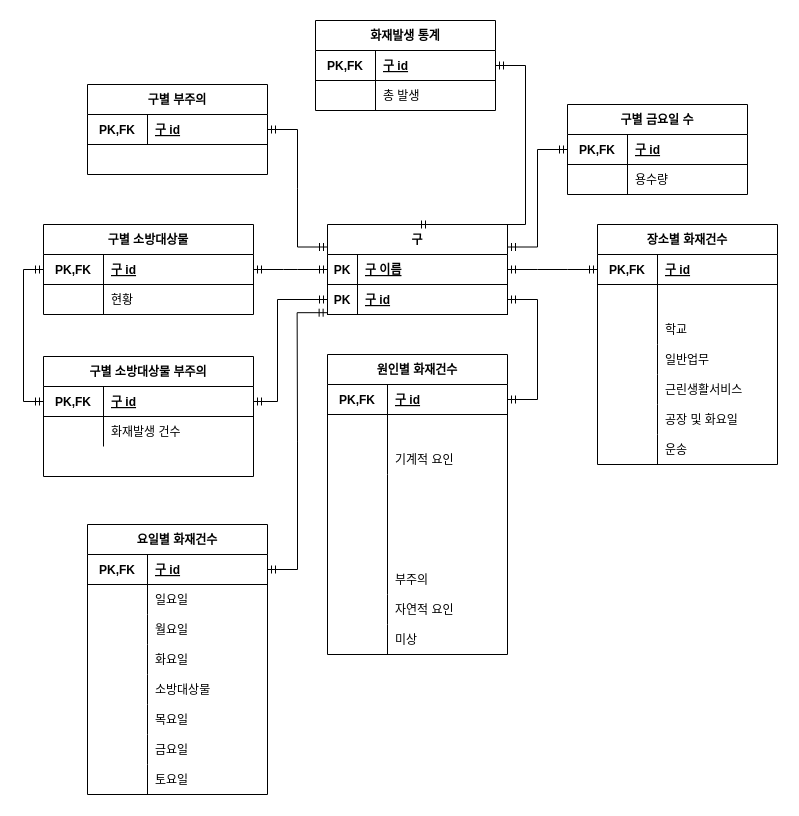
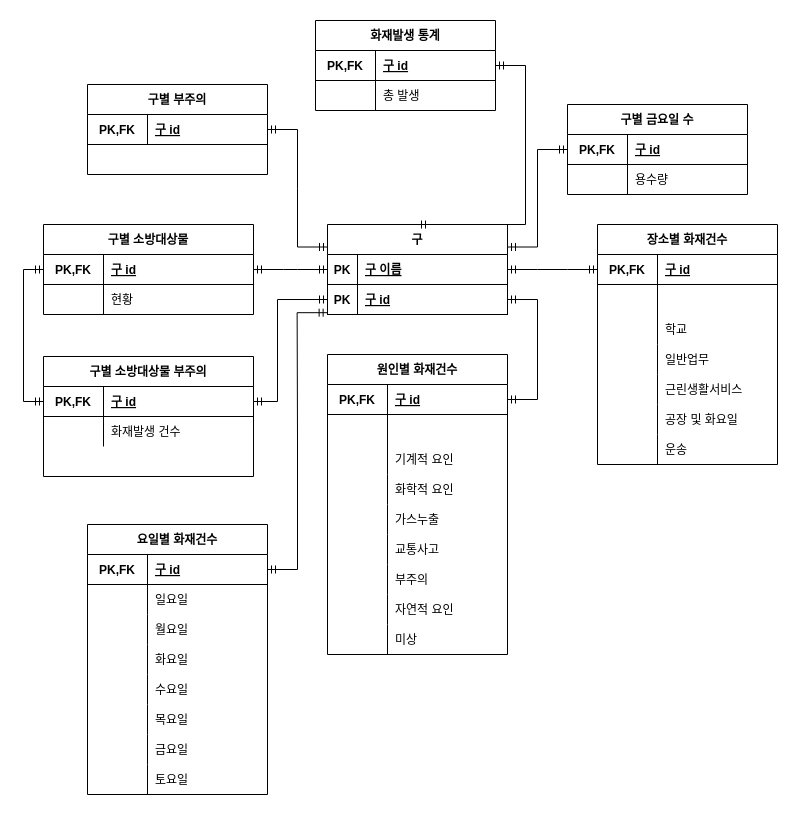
+ <mxCell id="73" value="화학적 요인" style="shape=partialRectangle;connectable=0;fillColor=none;top=0;left=0;bottom=0;right=0;align=left;spacingLeft=6;overflow=hidden;" parent="71" vertex="1"><mxGeometry x="60" width="120" height="30" as="geometry"><mxRectangle width="120" height="30" as="alternateBounds" /></mxGeometry></mxCell>
+ <mxCell id="76" value="가스누출" style="shape=partialRectangle;connectable=0;fillColor=none;top=0;left=0;bottom=0;right=0;align=left;spacingLeft=6;overflow=hidden;" parent="74" vertex="1"><mxGeometry x="60" width="120" height="30" as="geometry"><mxRectangle width="120" height="30" as="alternateBounds" /></mxGeometry></mxCell>
+ <mxCell id="79" value="교통사고" style="shape=partialRectangle;connectable=0;fillColor=none;top=0;left=0;bottom=0;right=0;align=left;spacingLeft=6;overflow=hidden;" parent="77" vertex="1"><mxGeometry x="60" width="120" height="30" as="geometry"><mxRectangle width="120" height="30" as="alternateBounds" /></mxGeometry></mxCell>
- <mxCell id="52" value="소방대상물" style="shape=partialRectangle;connectable=0;fillColor=none;top=0;left=0;bottom=0;right=0;align=left;spacingLeft=6;overflow=hidden;" parent="50" vertex="1"><mxGeometry x="60" width="120" height="30" as="geometry"><mxRectangle width="120" height="30" as="alternateBounds" /></mxGeometry></mxCell>
+ <mxCell id="52" value="수요일" style="shape=partialRectangle;connectable=0;fillColor=none;top=0;left=0;bottom=0;right=0;align=left;spacingLeft=6;overflow=hidden;" parent="50" vertex="1"><mxGeometry x="60" width="120" height="30" as="geometry"><mxRectangle width="120" height="30" as="alternateBounds" /></mxGeometry></mxCell>
